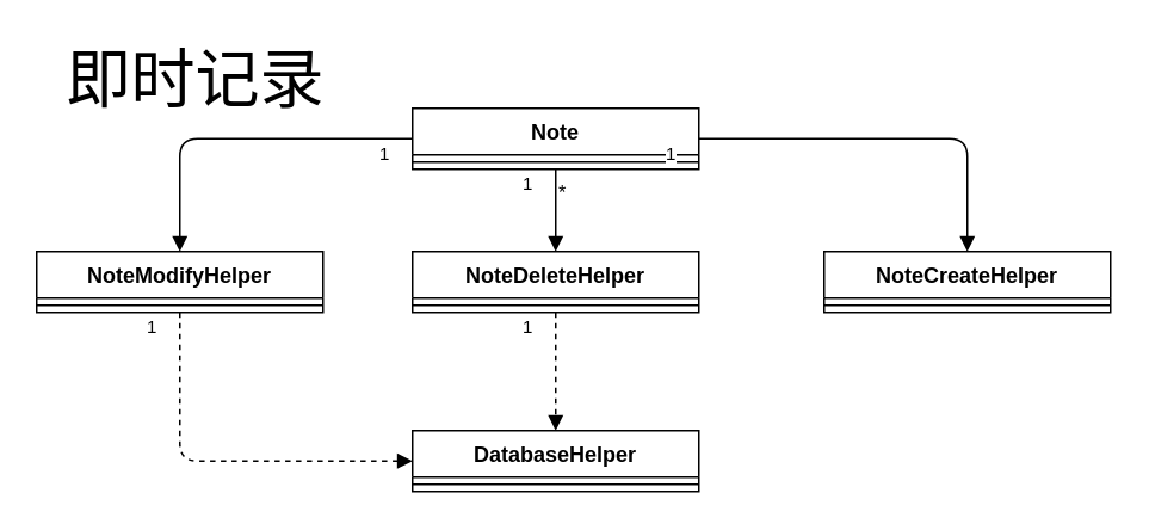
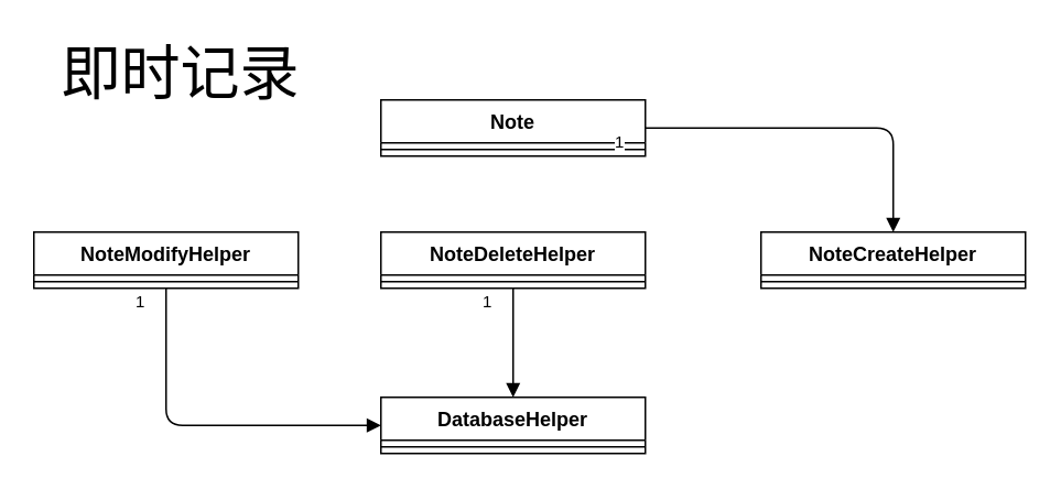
- <mxCell id="16" value="" style="endArrow=block;endFill=1;html=1;edgeStyle=orthogonalEdgeStyle;align=left;verticalAlign=top;exitX=0;exitY=0.5;exitDx=0;exitDy=0;entryX=0.5;entryY=0;entryDx=0;entryDy=0;" parent="1" source="2" target="6" edge="1"><mxGeometry x="-1" relative="1" as="geometry"><mxPoint x="179.857" y="77.095" as="sourcePoint" /><mxPoint x="179.857" y="142.81" as="targetPoint" /></mxGeometry></mxCell>
- <mxCell id="17" value="1" style="resizable=0;html=1;align=left;verticalAlign=bottom;labelBackgroundColor=#ffffff;fontSize=10;" parent="16" connectable="0" vertex="1"><mxGeometry x="-1" relative="1" as="geometry"><mxPoint x="-20" y="16" as="offset" /></mxGeometry></mxCell>
- <mxCell id="12" value="*" style="endArrow=block;endFill=1;html=1;edgeStyle=orthogonalEdgeStyle;align=left;verticalAlign=top;exitX=0.5;exitY=1;exitDx=0;exitDy=0;entryX=0.5;entryY=0;entryDx=0;entryDy=0;" parent="1" source="2" target="10" edge="1"><mxGeometry x="-1" relative="1" as="geometry"><mxPoint x="120" y="350" as="sourcePoint" /><mxPoint x="310" y="140" as="targetPoint" /></mxGeometry></mxCell>
- <mxCell id="13" value="1" style="resizable=0;html=1;align=left;verticalAlign=bottom;labelBackgroundColor=#ffffff;fontSize=10;" parent="12" connectable="0" vertex="1"><mxGeometry x="-1" relative="1" as="geometry"><mxPoint x="-20" y="16" as="offset" /></mxGeometry></mxCell>
- <mxCell id="14" value="" style="endArrow=block;endFill=1;html=1;edgeStyle=orthogonalEdgeStyle;align=left;verticalAlign=top;exitX=0.5;exitY=1;exitDx=0;exitDy=0;entryX=0.5;entryY=0;entryDx=0;entryDy=0;dashed=1;" parent="1" source="10" target="4" edge="1"><mxGeometry x="-1" relative="1" as="geometry"><mxPoint x="319.857" y="104.095" as="sourcePoint" /><mxPoint x="319.857" y="149.81" as="targetPoint" /></mxGeometry></mxCell>
+ <mxCell id="14" value="" style="endArrow=block;endFill=1;html=1;edgeStyle=orthogonalEdgeStyle;align=left;verticalAlign=top;exitX=0.5;exitY=1;exitDx=0;exitDy=0;entryX=0.5;entryY=0;entryDx=0;entryDy=0;" parent="1" source="10" target="4" edge="1"><mxGeometry x="-1" relative="1" as="geometry"><mxPoint x="319.857" y="104.095" as="sourcePoint" /><mxPoint x="319.857" y="149.81" as="targetPoint" /></mxGeometry></mxCell>
- <mxCell id="18" value="" style="endArrow=block;endFill=1;html=1;edgeStyle=orthogonalEdgeStyle;align=left;verticalAlign=top;exitX=0.5;exitY=1;exitDx=0;exitDy=0;entryX=0;entryY=0.5;entryDx=0;entryDy=0;dashed=1;" parent="1" source="6" target="4" edge="1"><mxGeometry x="-1" relative="1" as="geometry"><mxPoint x="239.857" y="86.952" as="sourcePoint" /><mxPoint x="109.857" y="149.81" as="targetPoint" /></mxGeometry></mxCell>
+ <mxCell id="18" value="" style="endArrow=block;endFill=1;html=1;edgeStyle=orthogonalEdgeStyle;align=left;verticalAlign=top;exitX=0.5;exitY=1;exitDx=0;exitDy=0;entryX=0;entryY=0.5;entryDx=0;entryDy=0;" parent="1" source="6" target="4" edge="1"><mxGeometry x="-1" relative="1" as="geometry"><mxPoint x="239.857" y="86.952" as="sourcePoint" /><mxPoint x="109.857" y="149.81" as="targetPoint" /></mxGeometry></mxCell>
